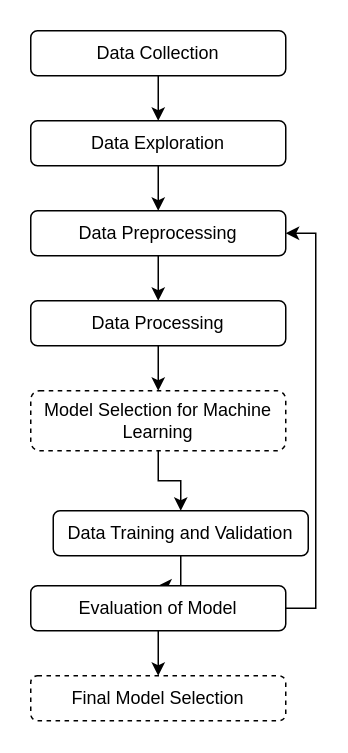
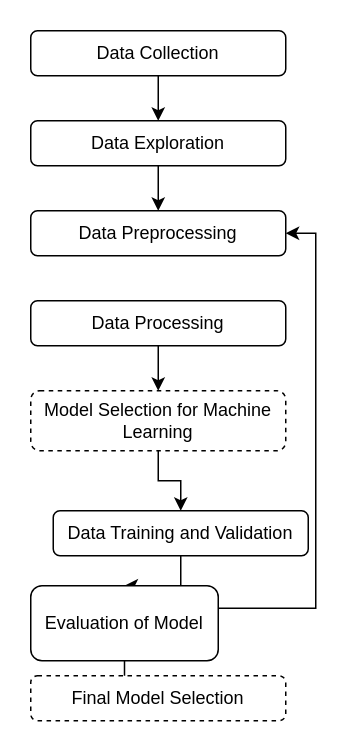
- <mxCell id="6" style="edgeStyle=orthogonalEdgeStyle;rounded=0;orthogonalLoop=1;jettySize=auto;html=1;entryX=0.5;entryY=0;entryDx=0;entryDy=0;" edge="1" parent="1" source="7" target="17"><mxGeometry relative="1" as="geometry" /></mxCell>
- <mxCell id="14" value="Evaluation of Model" style="rounded=1;whiteSpace=wrap;html=1;" vertex="1" parent="1"><mxGeometry x="20" y="390" width="170" height="30" as="geometry" /></mxCell>
+ <mxCell id="14" value="Evaluation of Model" style="rounded=1;whiteSpace=wrap;html=1;" vertex="1" parent="1"><mxGeometry x="20" y="390" width="125" height="50" as="geometry" /></mxCell>
